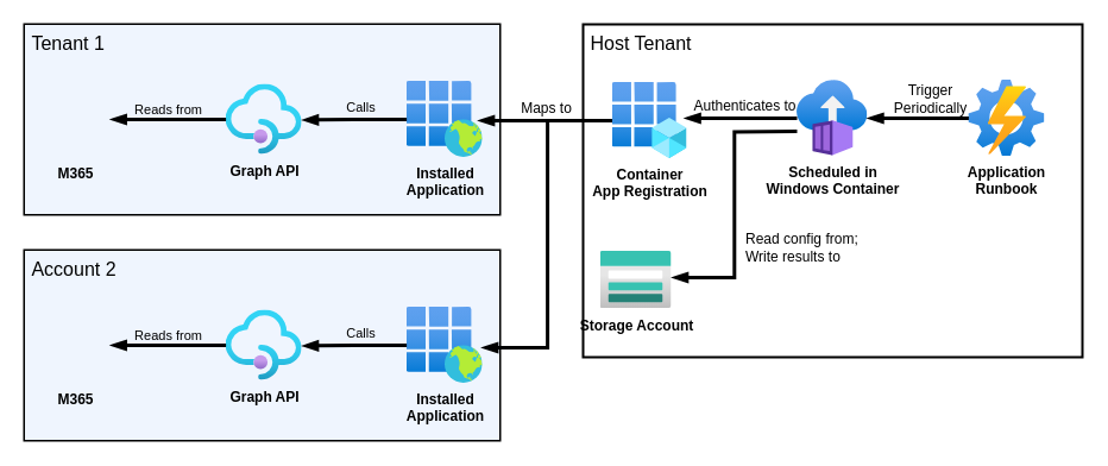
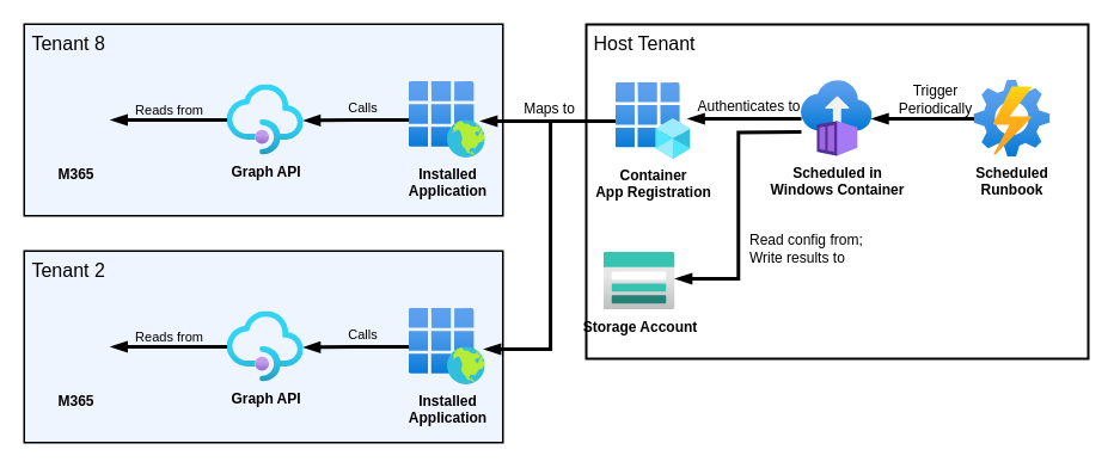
- <mxCell id="5" value="&amp;nbsp;Tenant 1" style="rounded=0;whiteSpace=wrap;html=1;align=left;labelPosition=center;verticalLabelPosition=middle;verticalAlign=top;fontSize=16;labelBackgroundColor=none;fillColor=#EFF5FE;" vertex="1" parent="4"><mxGeometry width="400" height="160" as="geometry" /></mxCell>
+ <mxCell id="5" value="&amp;nbsp;Tenant 8" style="rounded=0;whiteSpace=wrap;html=1;align=left;labelPosition=center;verticalLabelPosition=middle;verticalAlign=top;fontSize=16;labelBackgroundColor=none;fillColor=#EFF5FE;" vertex="1" parent="4"><mxGeometry width="400" height="160" as="geometry" /></mxCell>
- <mxCell id="27" value="Application&lt;div&gt;Runbook&lt;/div&gt;" style="image;aspect=fixed;html=1;points=[];align=center;fontSize=12;image=img/lib/azure2/management_governance/Automation_Accounts.svg;strokeColor=default;verticalAlign=top;fontFamily=Helvetica;fontColor=default;labelBackgroundColor=none;fillColor=default;fontStyle=1" vertex="1" parent="24"><mxGeometry x="299.91" width="64" height="64" as="geometry" /></mxCell>
+ <mxCell id="27" value="Scheduled&lt;div&gt;Runbook&lt;/div&gt;" style="image;aspect=fixed;html=1;points=[];align=center;fontSize=12;image=img/lib/azure2/management_governance/Automation_Accounts.svg;strokeColor=default;verticalAlign=top;fontFamily=Helvetica;fontColor=default;labelBackgroundColor=none;fillColor=default;fontStyle=1" vertex="1" parent="24"><mxGeometry x="299.91" width="64" height="64" as="geometry" /></mxCell>
- <mxCell id="15" value="&amp;nbsp;Account 2" style="rounded=0;whiteSpace=wrap;html=1;align=left;labelPosition=center;verticalLabelPosition=middle;verticalAlign=top;fontSize=16;labelBackgroundColor=none;fillColor=#EFF5FE;" vertex="1" parent="14"><mxGeometry width="400" height="160" as="geometry" /></mxCell>
+ <mxCell id="15" value="&amp;nbsp;Tenant 2" style="rounded=0;whiteSpace=wrap;html=1;align=left;labelPosition=center;verticalLabelPosition=middle;verticalAlign=top;fontSize=16;labelBackgroundColor=none;fillColor=#EFF5FE;" vertex="1" parent="14"><mxGeometry width="400" height="160" as="geometry" /></mxCell>
